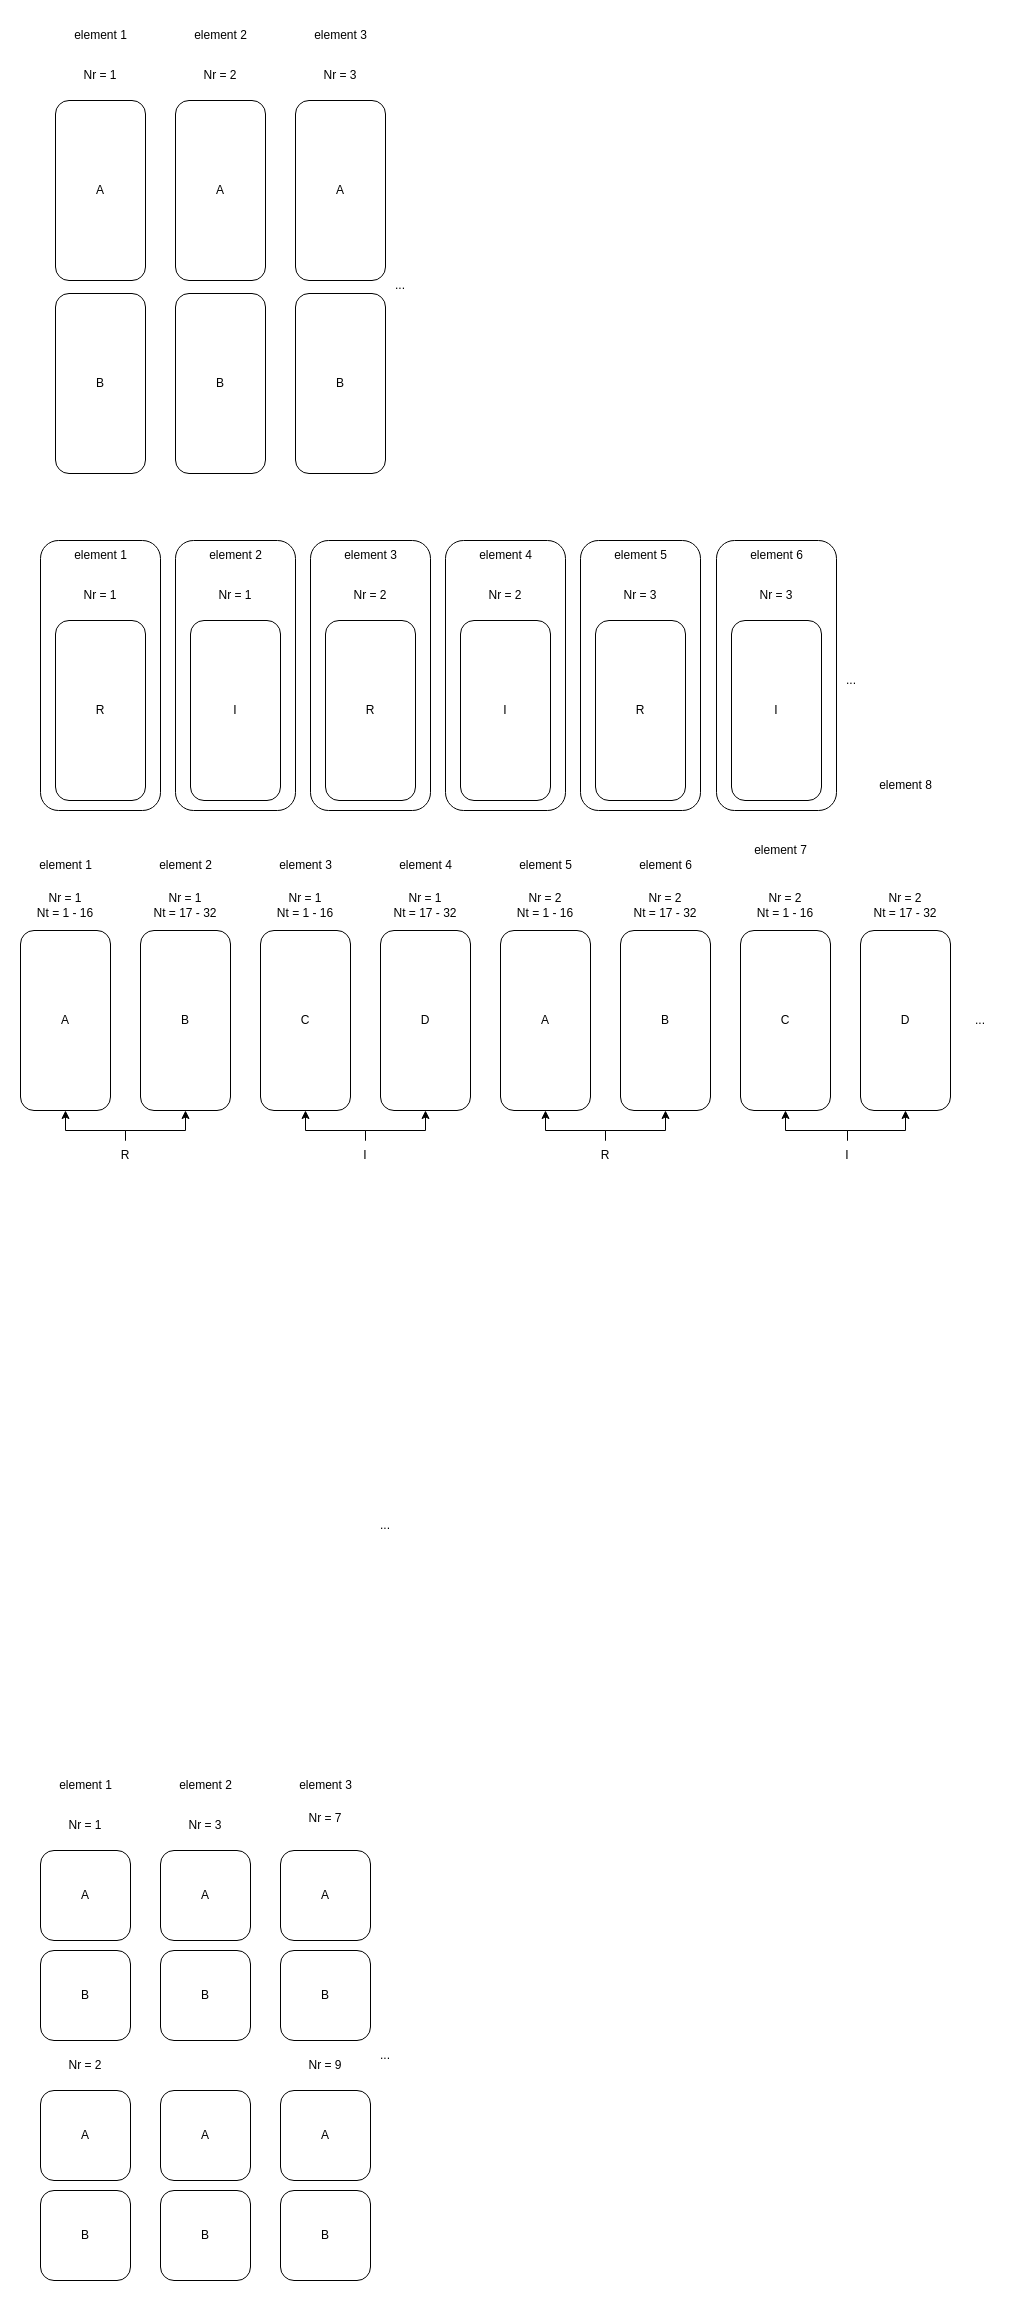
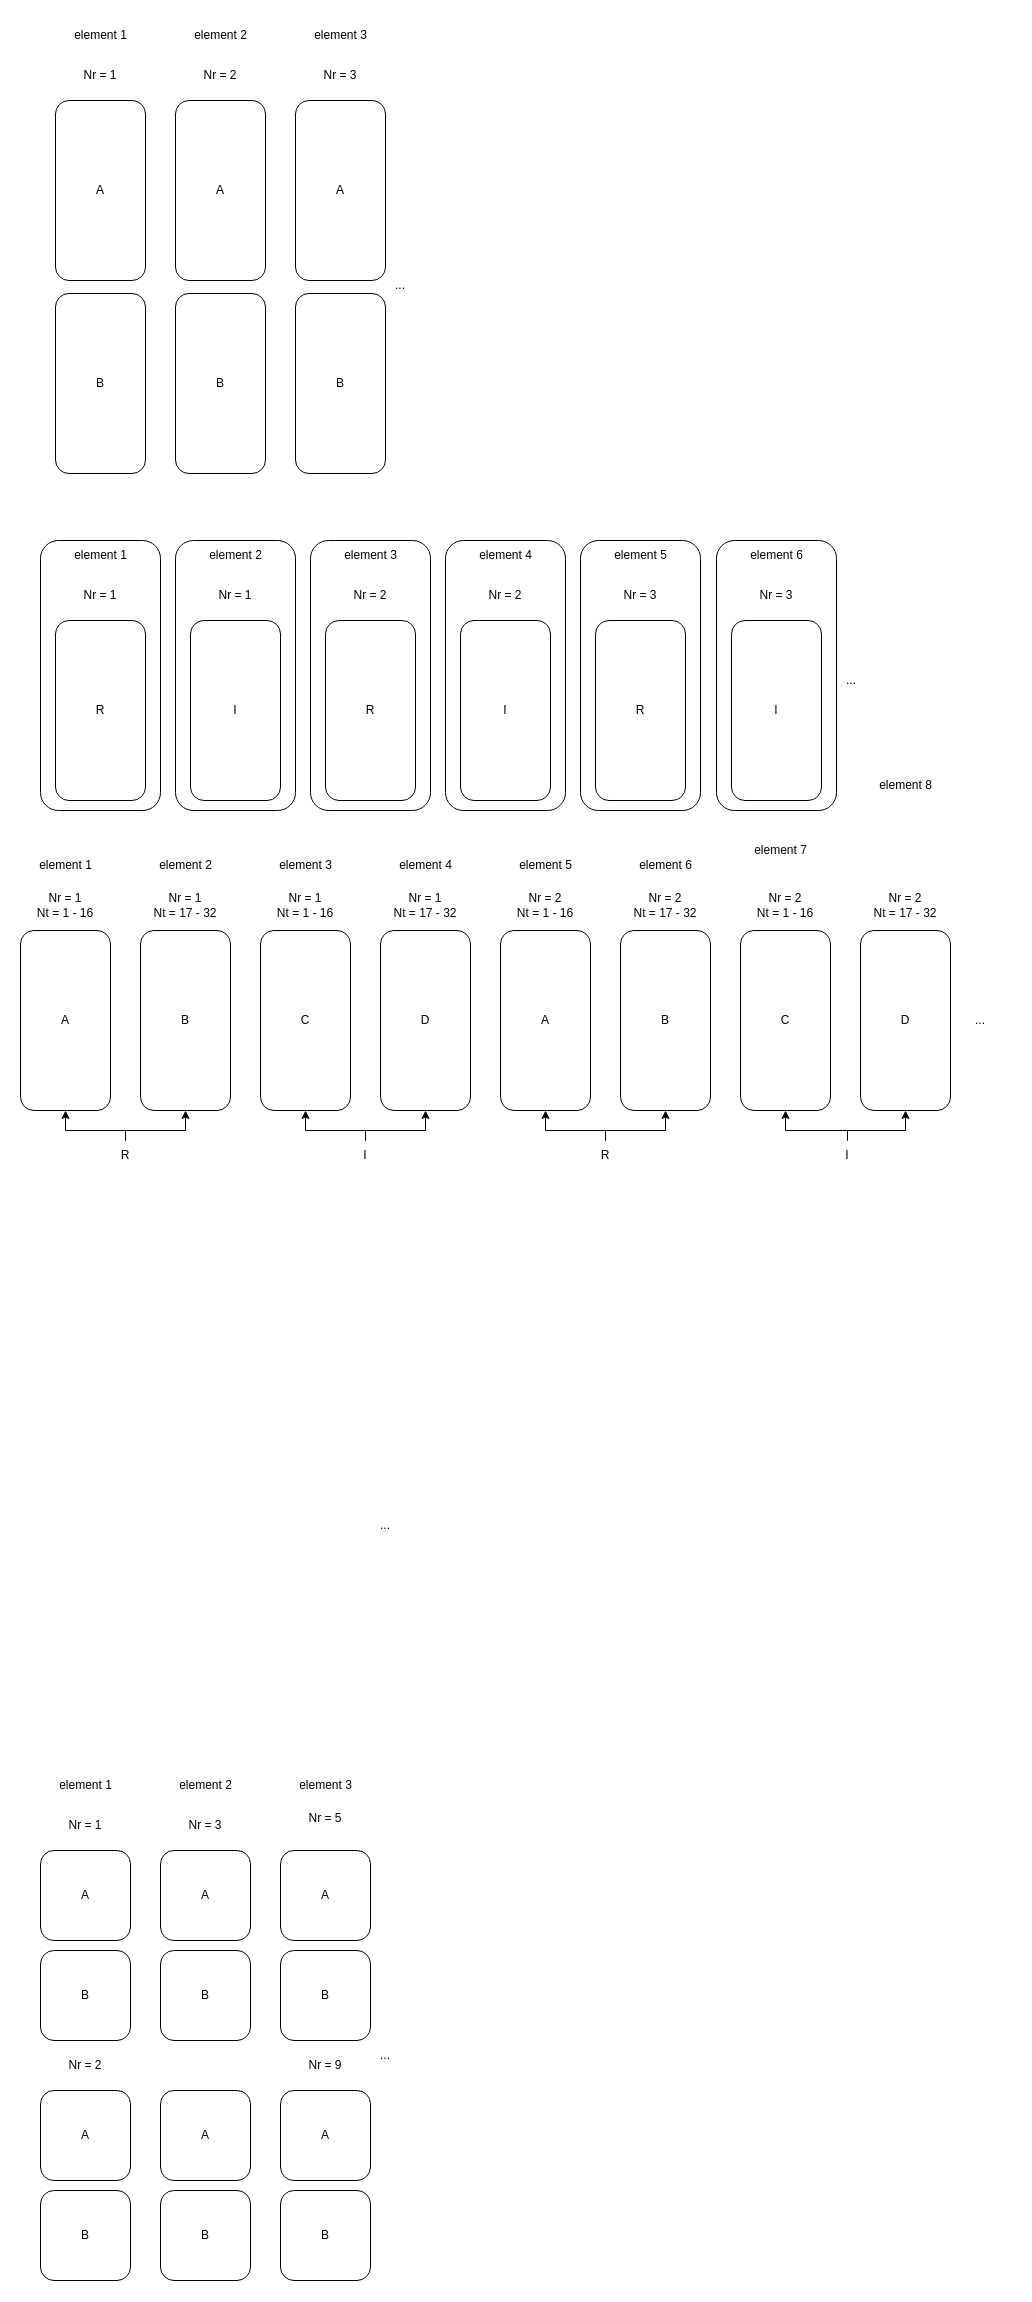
- <mxCell id="77" value="Nr = 7&lt;div&gt;&lt;br&gt;&lt;/div&gt;" style="text;html=1;strokeColor=none;fillColor=none;align=center;verticalAlign=middle;whiteSpace=wrap;rounded=0;" parent="1" vertex="1"><mxGeometry x="295" y="1810" width="60" height="30" as="geometry" /></mxCell>
+ <mxCell id="77" value="Nr = 5&lt;div&gt;&lt;br&gt;&lt;/div&gt;" style="text;html=1;strokeColor=none;fillColor=none;align=center;verticalAlign=middle;whiteSpace=wrap;rounded=0;" parent="1" vertex="1"><mxGeometry x="295" y="1810" width="60" height="30" as="geometry" /></mxCell>
